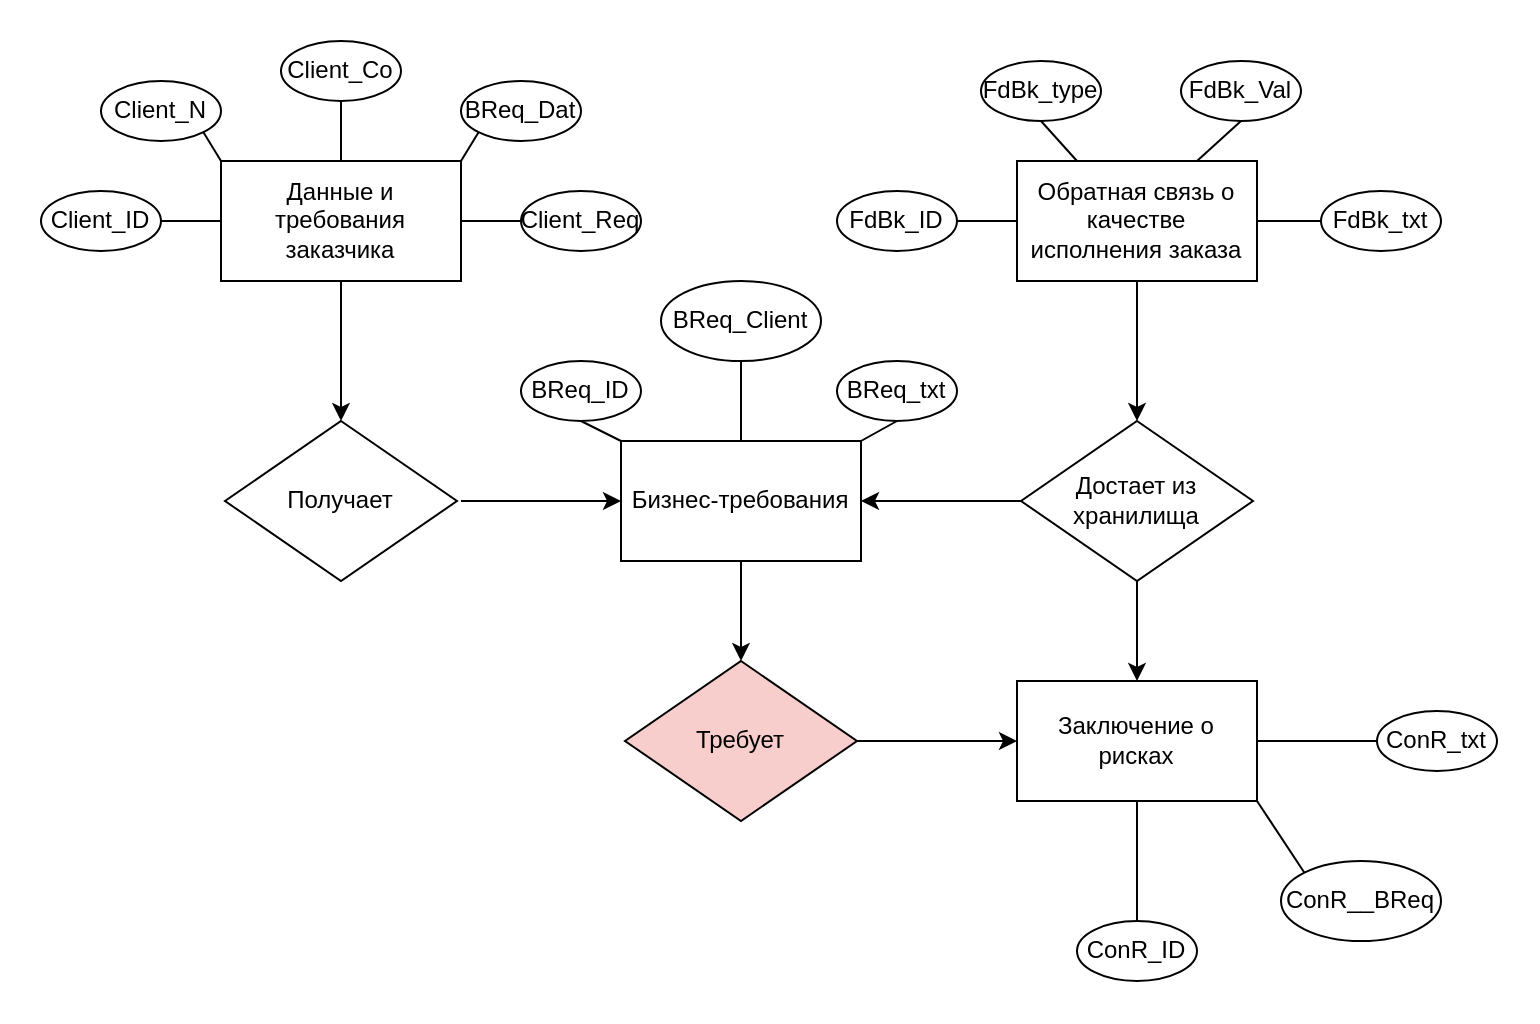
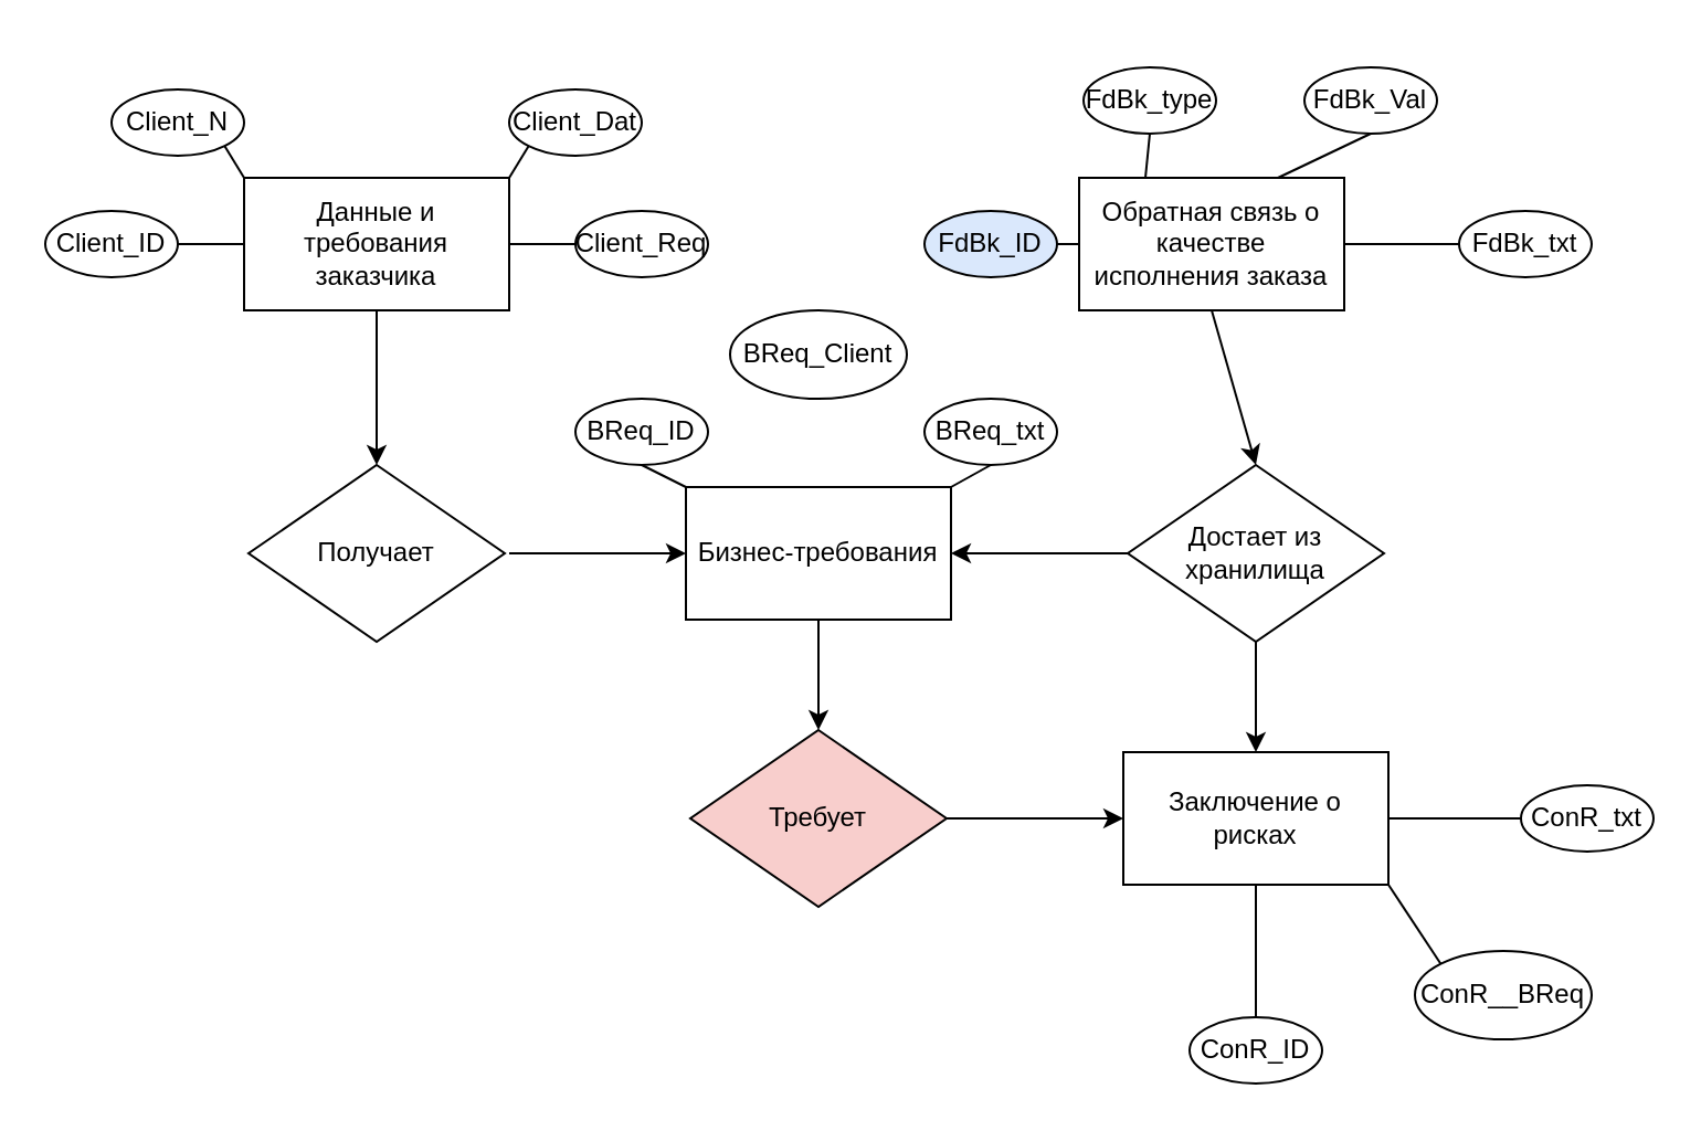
- <mxCell id="4" value="Client_Co" style="ellipse;whiteSpace=wrap;html=1;" vertex="1" parent="1"><mxGeometry x="140" y="20" width="60" height="30" as="geometry" /></mxCell>
- <mxCell id="7" value="BReq_Dat" style="ellipse;whiteSpace=wrap;html=1;" vertex="1" parent="1"><mxGeometry x="230" y="40" width="60" height="30" as="geometry" /></mxCell>
+ <mxCell id="7" value="Client_Dat" style="ellipse;whiteSpace=wrap;html=1;" vertex="1" parent="1"><mxGeometry x="230" y="40" width="60" height="30" as="geometry" /></mxCell>
- <mxCell id="32" value="" style="endArrow=none;html=1;rounded=0;entryX=0.5;entryY=0;entryDx=0;entryDy=0;exitX=0.5;exitY=1;exitDx=0;exitDy=0;" edge="1" parent="1" source="4" target="2"><mxGeometry width="50" height="50" relative="1" as="geometry"><mxPoint x="400" y="280" as="sourcePoint" /><mxPoint x="450" y="230" as="targetPoint" /></mxGeometry></mxCell>
- <mxCell id="14" value="FdBk_ID" style="ellipse;whiteSpace=wrap;html=1;" vertex="1" parent="1"><mxGeometry x="418" y="95" width="60" height="30" as="geometry" /></mxCell>
+ <mxCell id="14" value="FdBk_ID" style="ellipse;whiteSpace=wrap;html=1;fillColor=#dae8fc;" vertex="1" parent="1"><mxGeometry x="418" y="95" width="60" height="30" as="geometry" /></mxCell>
- <mxCell id="11" value="Обратная связь о качестве исполнения заказа" style="rounded=0;whiteSpace=wrap;html=1;" vertex="1" parent="1"><mxGeometry x="508" y="80" width="120" height="60" as="geometry" /></mxCell>
+ <mxCell id="11" value="Обратная связь о качестве исполнения заказа" style="rounded=0;whiteSpace=wrap;html=1;" vertex="1" parent="1"><mxGeometry x="488" y="80" width="120" height="60" as="geometry" /></mxCell>
- <mxCell id="35" value="" style="endArrow=none;html=1;rounded=0;entryX=0.5;entryY=1;entryDx=0;entryDy=0;exitX=0.5;exitY=0;exitDx=0;exitDy=0;" edge="1" parent="1" source="9" target="26"><mxGeometry width="50" height="50" relative="1" as="geometry"><mxPoint x="240" y="175" as="sourcePoint" /><mxPoint x="248" y="160" as="targetPoint" /></mxGeometry></mxCell>
